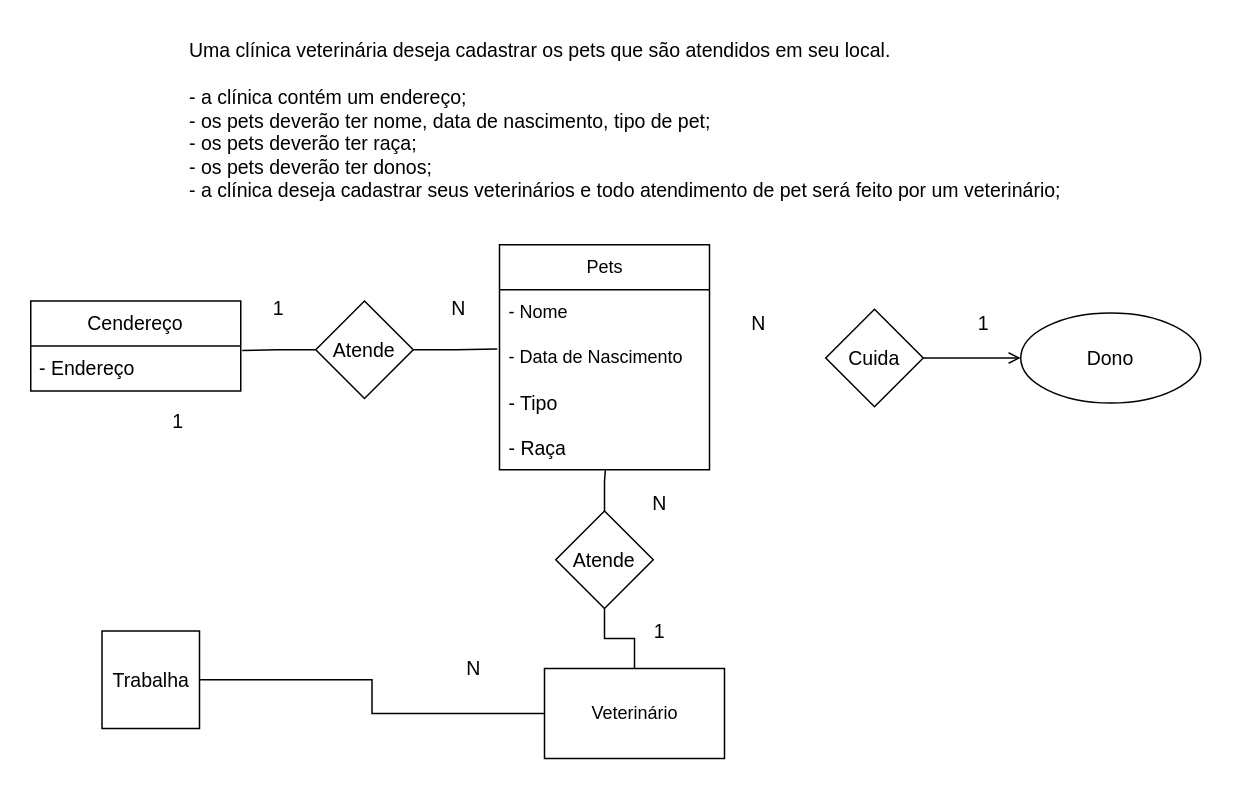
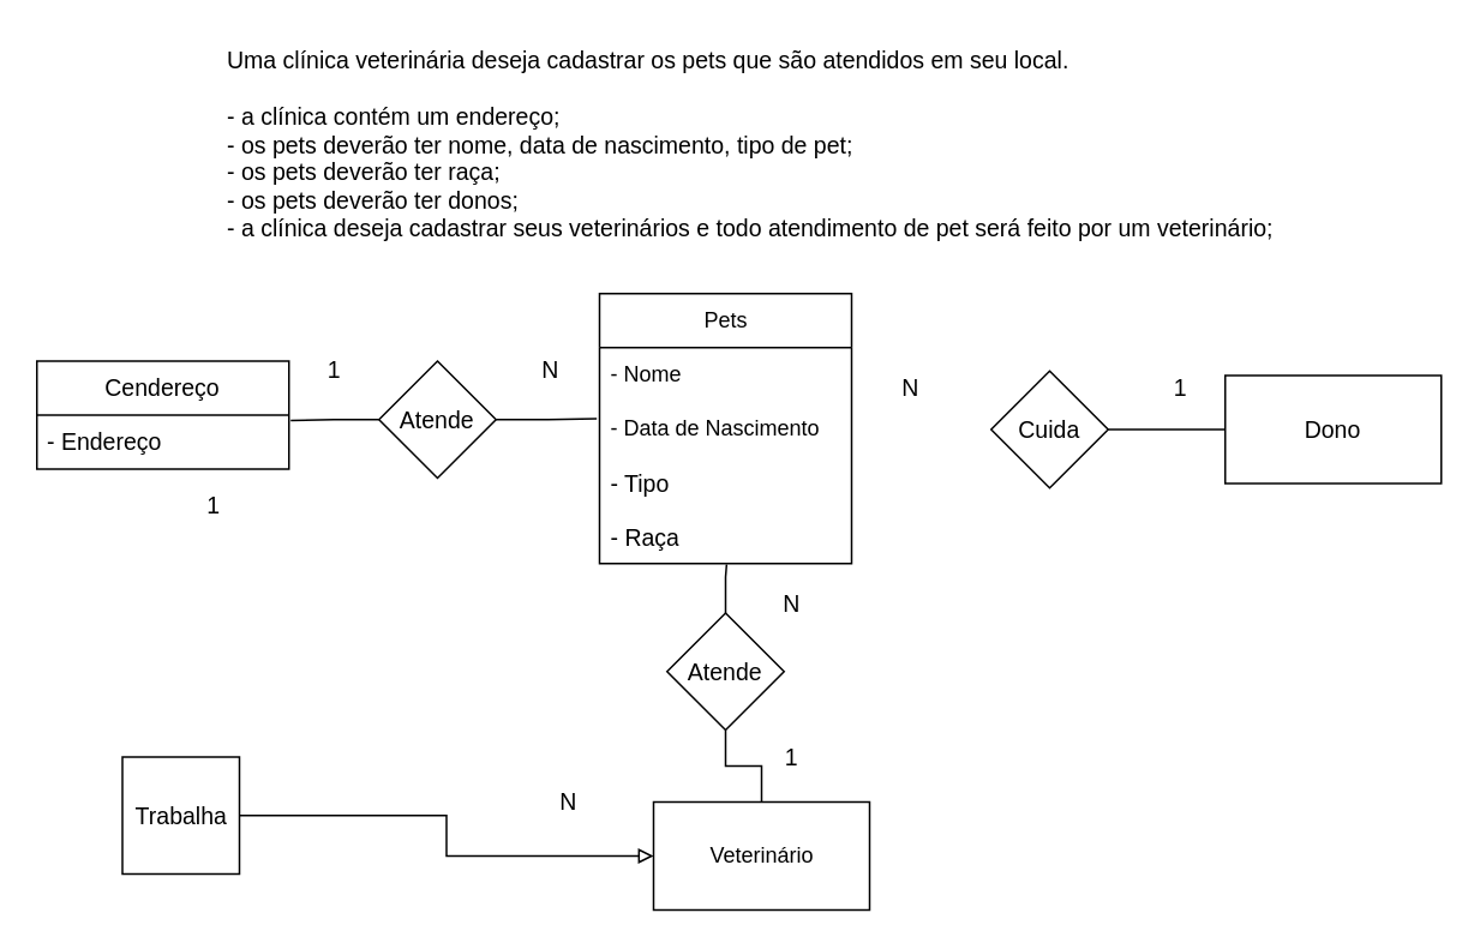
- <mxCell id="20" style="edgeStyle=orthogonalEdgeStyle;rounded=0;orthogonalLoop=1;jettySize=auto;html=1;entryX=0;entryY=0.5;entryDx=0;entryDy=0;endArrow=open;endFill=0;" edge="1" parent="1" source="21" target="19"><mxGeometry relative="1" as="geometry" /></mxCell>
+ <mxCell id="20" style="edgeStyle=orthogonalEdgeStyle;rounded=0;orthogonalLoop=1;jettySize=auto;html=1;entryX=0;entryY=0.5;entryDx=0;entryDy=0;endArrow=none;endFill=0;" edge="1" parent="1" source="21" target="19"><mxGeometry relative="1" as="geometry" /></mxCell>
- <mxCell id="19" value="&lt;font style=&quot;font-size: 13px;&quot;&gt;Dono&lt;/font&gt;" style="ellipse;whiteSpace=wrap;html=1;" vertex="1" parent="1"><mxGeometry x="680" y="208" width="120" height="60" as="geometry" /></mxCell>
+ <mxCell id="19" value="&lt;font style=&quot;font-size: 13px;&quot;&gt;Dono&lt;/font&gt;" style="rounded=0;whiteSpace=wrap;html=1;" vertex="1" parent="1"><mxGeometry x="680" y="208" width="120" height="60" as="geometry" /></mxCell>
- <mxCell id="17" style="edgeStyle=orthogonalEdgeStyle;rounded=0;orthogonalLoop=1;jettySize=auto;html=1;endArrow=none;endFill=0;" edge="1" parent="1" source="18" target="10"><mxGeometry relative="1" as="geometry" /></mxCell>
+ <mxCell id="17" style="edgeStyle=orthogonalEdgeStyle;rounded=0;orthogonalLoop=1;jettySize=auto;html=1;endArrow=block;endFill=0;" edge="1" parent="1" source="18" target="10"><mxGeometry relative="1" as="geometry" /></mxCell>
